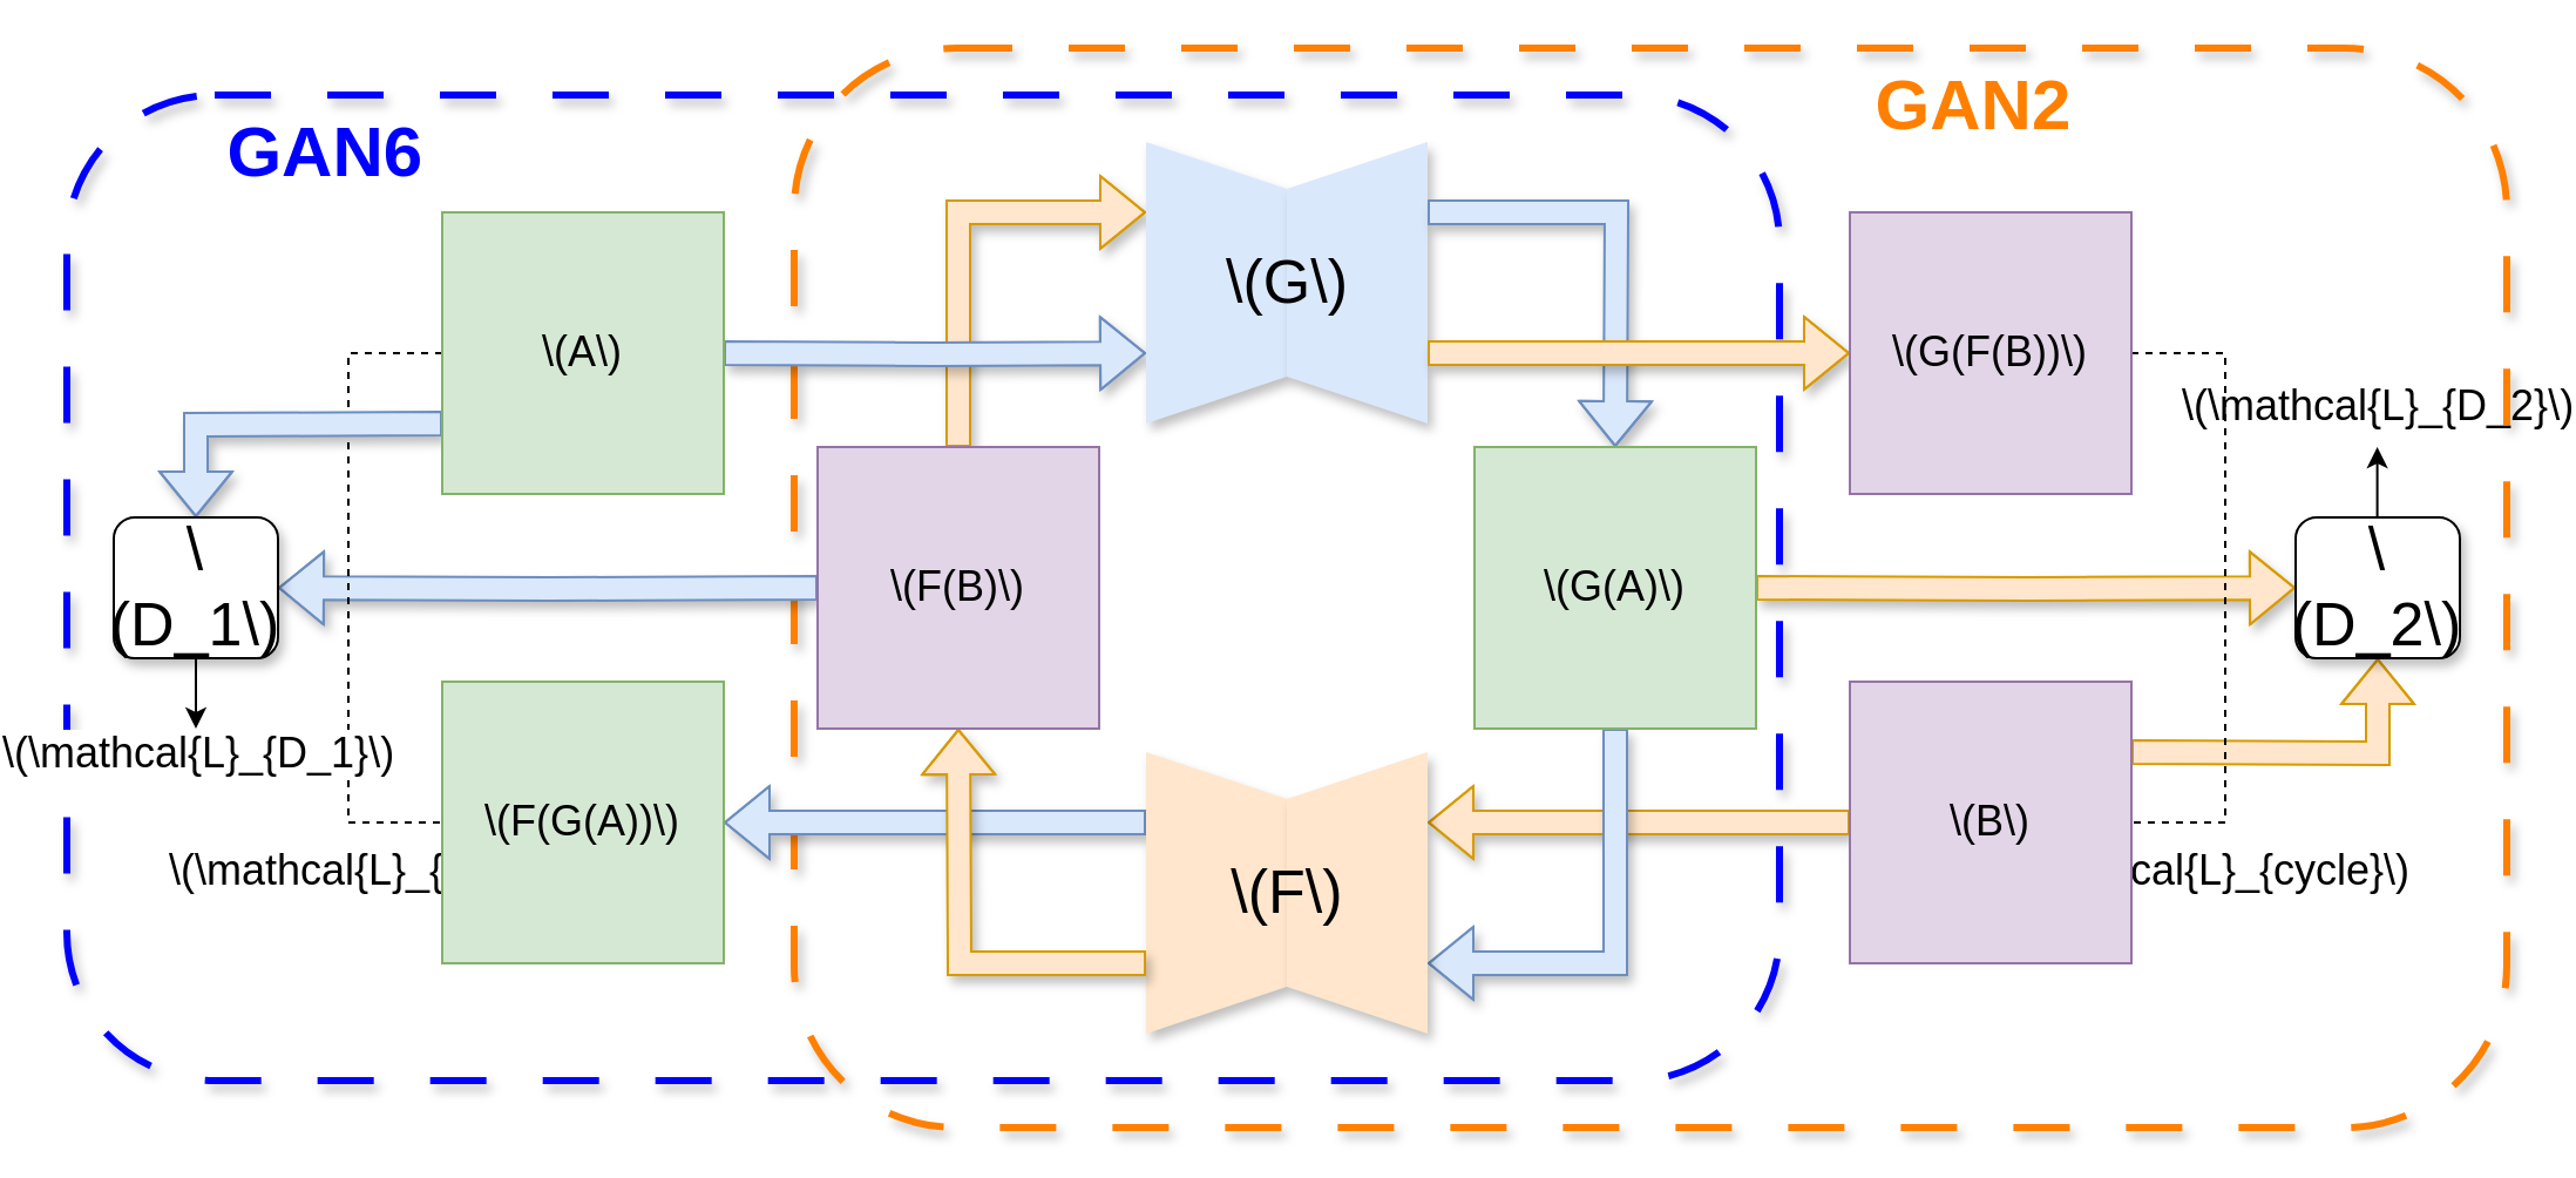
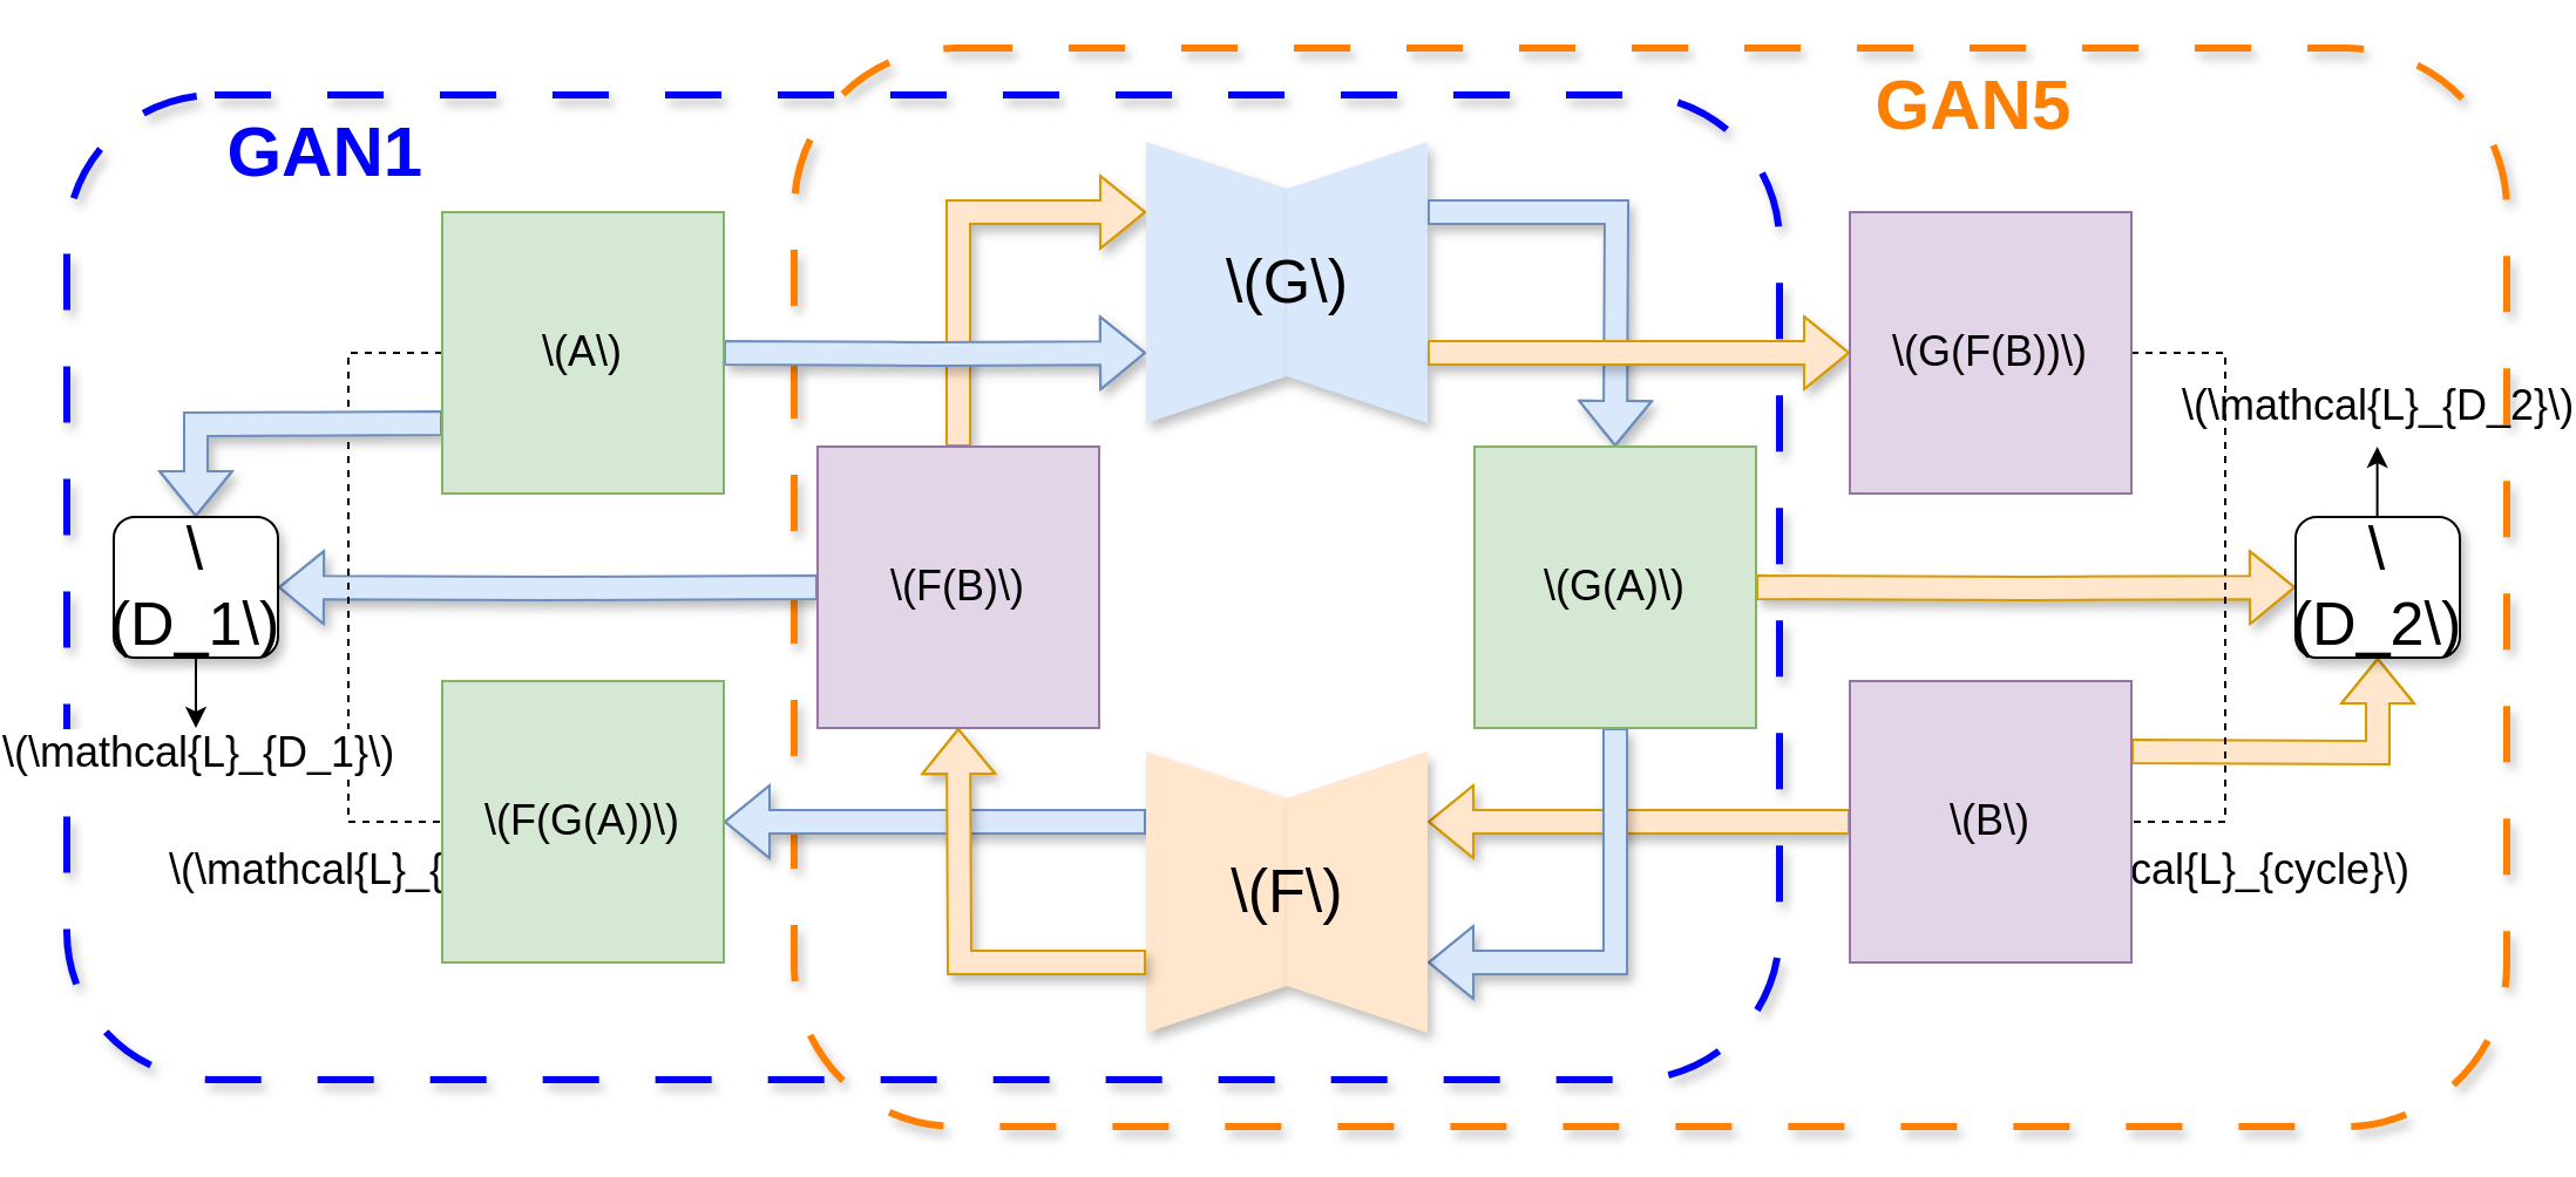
- <mxCell id="3" value="GAN2&amp;nbsp; &amp;nbsp; &amp;nbsp; &amp;nbsp;&amp;nbsp;&lt;span style=&quot;white-space: pre; font-size: 30px;&quot;&gt;&#09;&lt;/span&gt;&lt;span style=&quot;white-space: pre; font-size: 30px;&quot;&gt;&#09;&lt;/span&gt;" style="rounded=1;whiteSpace=wrap;html=1;fillColor=none;dashed=1;dashPattern=8 8;strokeColor=#FF8000;strokeWidth=3;align=right;verticalAlign=top;labelPosition=center;verticalLabelPosition=middle;spacingRight=0;labelBorderColor=none;horizontal=1;fontSize=30;fontColor=#ff8000;fontStyle=1;shadow=1;" vertex="1" parent="1"><mxGeometry x="330" y="20" width="730" height="460" as="geometry" /></mxCell>
+ <mxCell id="3" value="GAN5&amp;nbsp; &amp;nbsp; &amp;nbsp; &amp;nbsp;&amp;nbsp;&lt;span style=&quot;white-space: pre; font-size: 30px;&quot;&gt;&#09;&lt;/span&gt;&lt;span style=&quot;white-space: pre; font-size: 30px;&quot;&gt;&#09;&lt;/span&gt;" style="rounded=1;whiteSpace=wrap;html=1;fillColor=none;dashed=1;dashPattern=8 8;strokeColor=#FF8000;strokeWidth=3;align=right;verticalAlign=top;labelPosition=center;verticalLabelPosition=middle;spacingRight=0;labelBorderColor=none;horizontal=1;fontSize=30;fontColor=#ff8000;fontStyle=1;shadow=1;" vertex="1" parent="1"><mxGeometry x="330" y="20" width="730" height="460" as="geometry" /></mxCell>
- <mxCell id="2" value="&lt;b style=&quot;font-size: 30px;&quot;&gt;&lt;font color=&quot;#0000ff&quot; style=&quot;font-size: 30px;&quot;&gt;&lt;span style=&quot;white-space: pre; font-size: 30px;&quot;&gt;&#09;&lt;/span&gt;GAN6&lt;/font&gt;&lt;/b&gt;" style="rounded=1;whiteSpace=wrap;html=1;fillColor=none;dashed=1;dashPattern=8 8;strokeColor=#0000ff;strokeWidth=3;align=left;verticalAlign=top;labelPosition=center;verticalLabelPosition=middle;spacingRight=0;labelBorderColor=none;horizontal=1;fontSize=30;shadow=1;" vertex="1" parent="1"><mxGeometry x="20" y="40" width="730" height="420" as="geometry" /></mxCell>
+ <mxCell id="2" value="&lt;b style=&quot;font-size: 30px;&quot;&gt;&lt;font color=&quot;#0000ff&quot; style=&quot;font-size: 30px;&quot;&gt;&lt;span style=&quot;white-space: pre; font-size: 30px;&quot;&gt;&#09;&lt;/span&gt;GAN1&lt;/font&gt;&lt;/b&gt;" style="rounded=1;whiteSpace=wrap;html=1;fillColor=none;dashed=1;dashPattern=8 8;strokeColor=#0000ff;strokeWidth=3;align=left;verticalAlign=top;labelPosition=center;verticalLabelPosition=middle;spacingRight=0;labelBorderColor=none;horizontal=1;fontSize=30;shadow=1;" vertex="1" parent="1"><mxGeometry x="20" y="40" width="730" height="420" as="geometry" /></mxCell>
